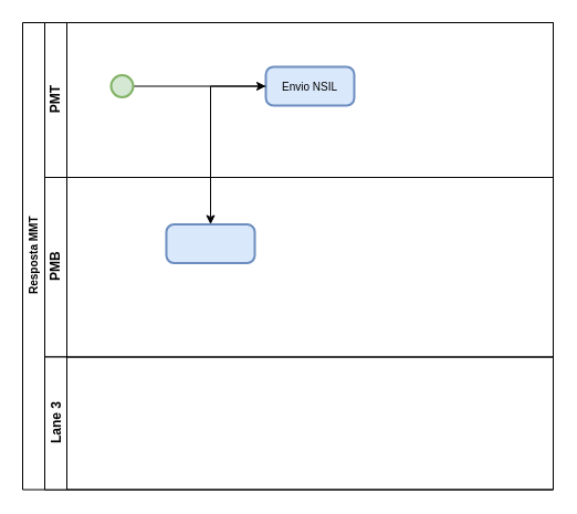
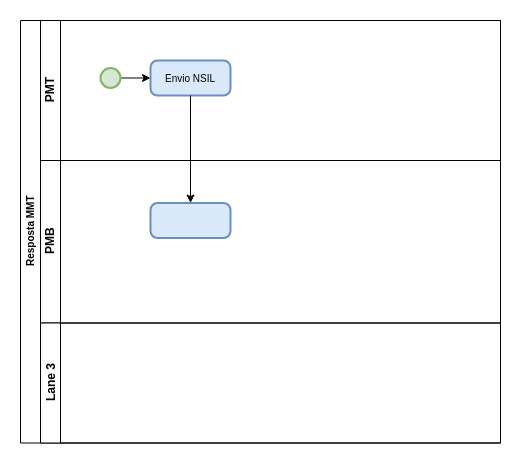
- <mxCell id="6" value="&lt;span style=&quot;font-size: 10px;&quot;&gt;Envio NSIL&lt;br&gt;&lt;/span&gt;" style="rounded=1;whiteSpace=wrap;html=1;absoluteArcSize=1;arcSize=14;strokeWidth=2;fillColor=#dae8fc;strokeColor=#6c8ebf;" vertex="1" parent="3"><mxGeometry x="200" y="40" width="80" height="35" as="geometry" /></mxCell>
+ <mxCell id="6" value="&lt;span style=&quot;font-size: 10px;&quot;&gt;Envio NSIL&lt;br&gt;&lt;/span&gt;" style="rounded=1;whiteSpace=wrap;html=1;absoluteArcSize=1;arcSize=14;strokeWidth=2;fillColor=#dae8fc;strokeColor=#6c8ebf;" vertex="1" parent="3"><mxGeometry x="110" y="40" width="80" height="35" as="geometry" /></mxCell>
